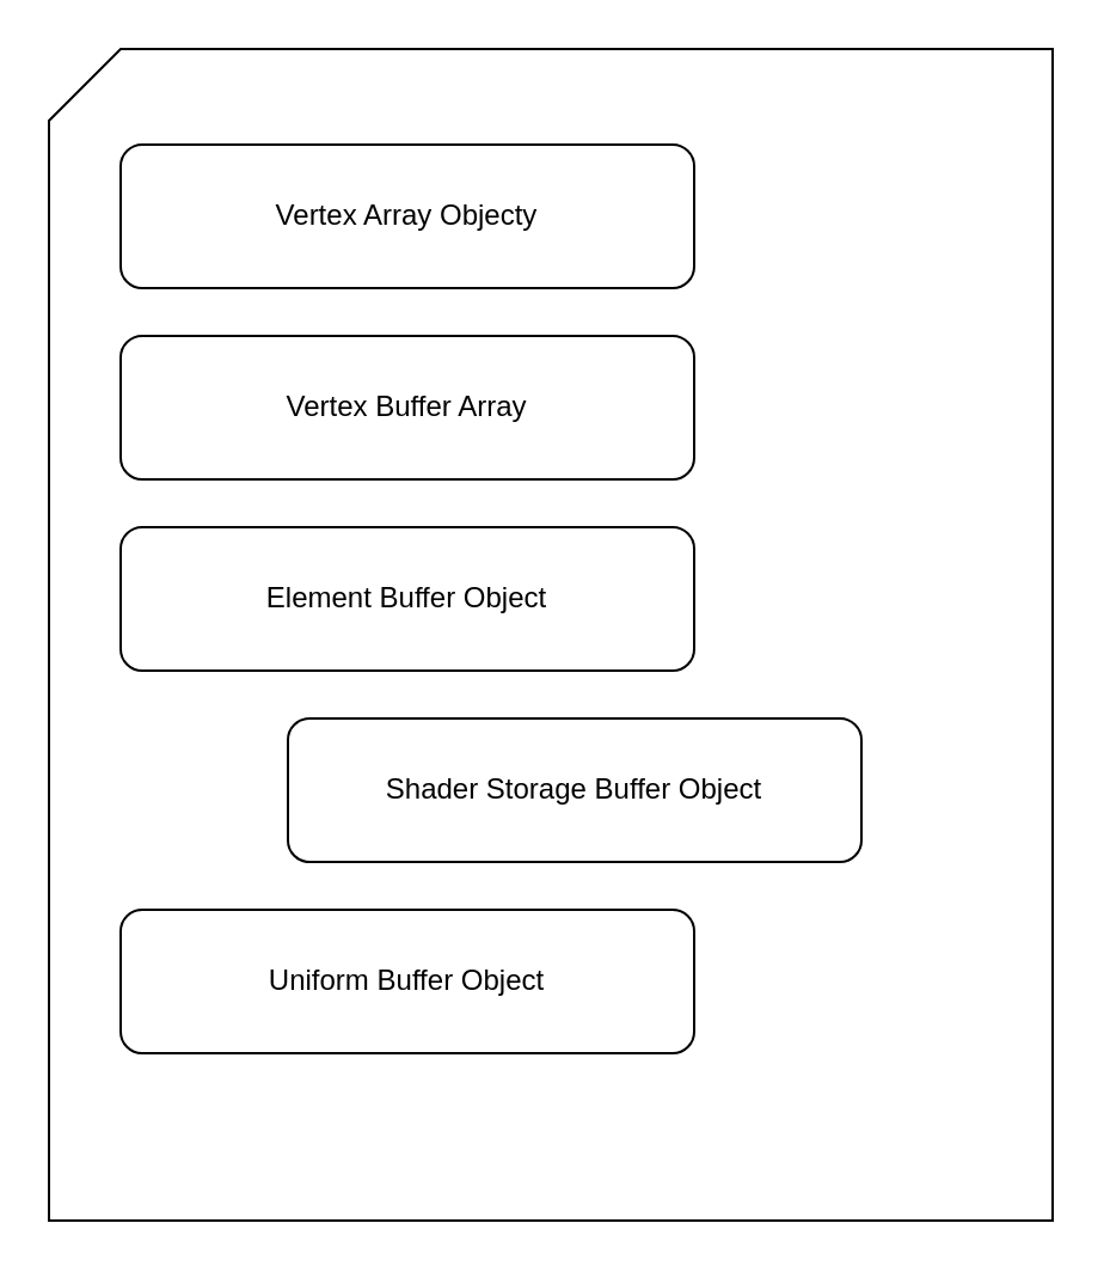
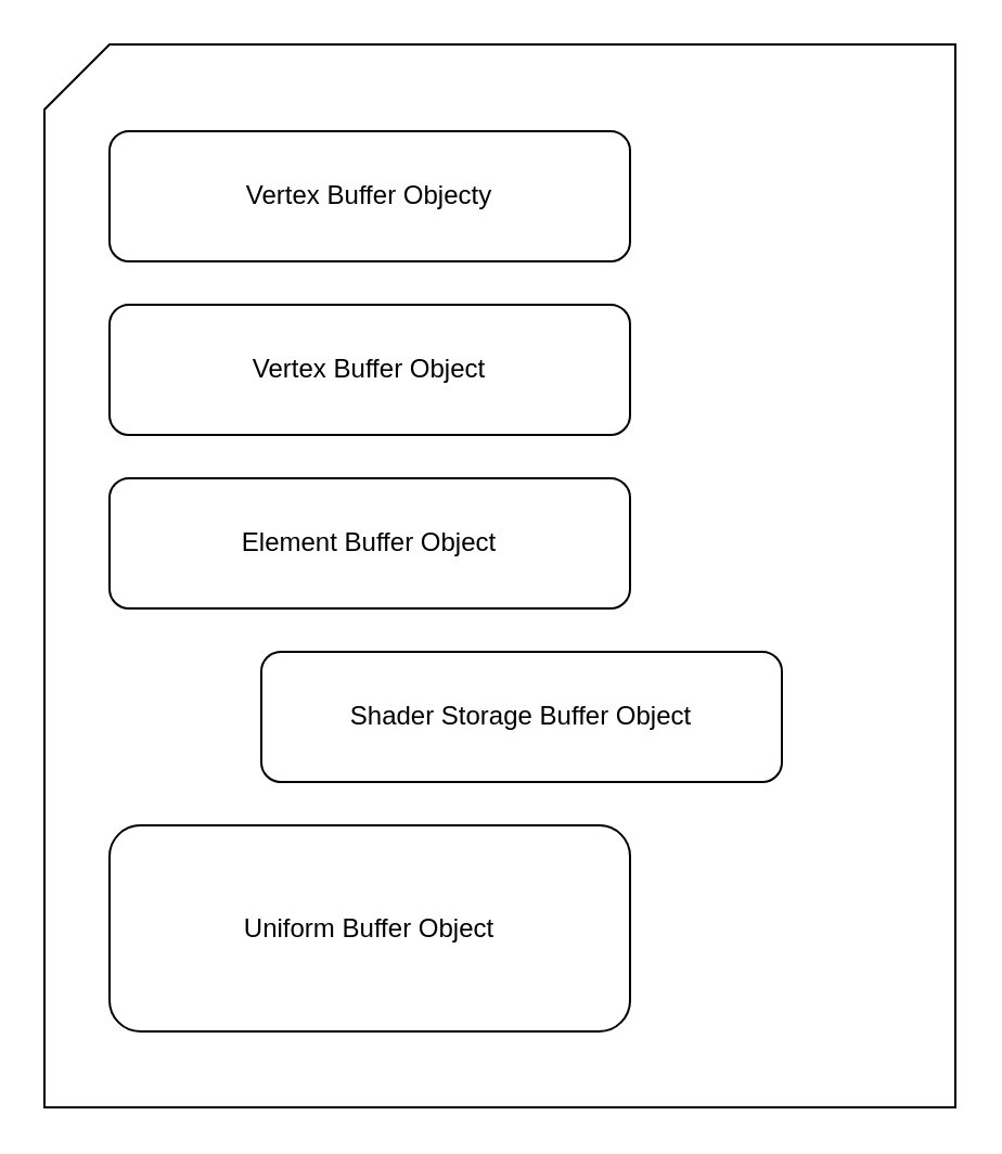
- <mxCell id="3" value="Vertex Array Objecty" style="rounded=1;whiteSpace=wrap;html=1;" vertex="1" parent="1"><mxGeometry x="50" y="60" width="240" height="60" as="geometry" /></mxCell>
+ <mxCell id="3" value="Vertex Buffer Objecty" style="rounded=1;whiteSpace=wrap;html=1;" vertex="1" parent="1"><mxGeometry x="50" y="60" width="240" height="60" as="geometry" /></mxCell>
- <mxCell id="4" value="Vertex Buffer Array" style="rounded=1;whiteSpace=wrap;html=1;" vertex="1" parent="1"><mxGeometry x="50" y="140" width="240" height="60" as="geometry" /></mxCell>
+ <mxCell id="4" value="Vertex Buffer Object" style="rounded=1;whiteSpace=wrap;html=1;" vertex="1" parent="1"><mxGeometry x="50" y="140" width="240" height="60" as="geometry" /></mxCell>
- <mxCell id="7" value="Uniform Buffer Object" style="rounded=1;whiteSpace=wrap;html=1;" vertex="1" parent="1"><mxGeometry x="50" y="380" width="240" height="60" as="geometry" /></mxCell>
+ <mxCell id="7" value="Uniform Buffer Object" style="rounded=1;whiteSpace=wrap;html=1;" vertex="1" parent="1"><mxGeometry x="50" y="380" width="240" height="95" as="geometry" /></mxCell>
